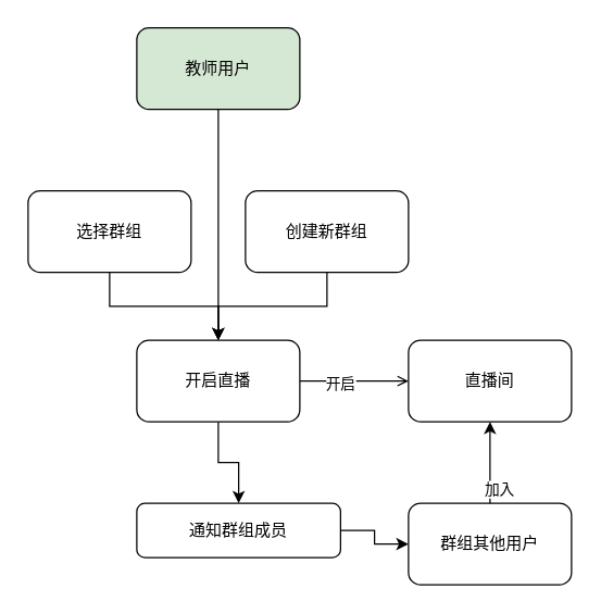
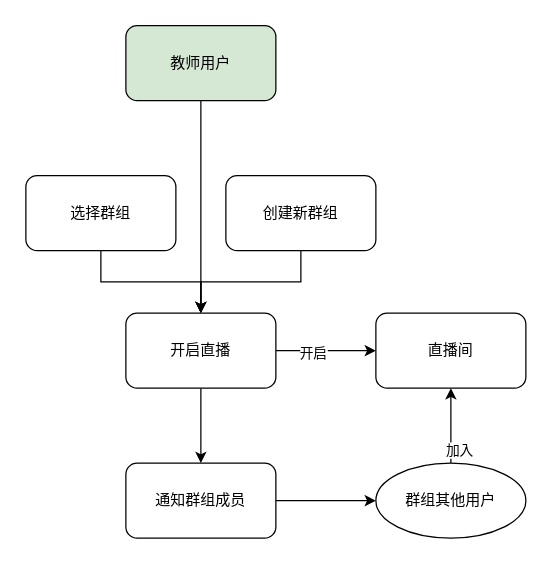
- <mxCell id="9" value="" style="edgeStyle=orthogonalEdgeStyle;rounded=0;orthogonalLoop=1;jettySize=auto;html=1;endArrow=open;" edge="1" parent="1" source="11" target="17"><mxGeometry relative="1" as="geometry" /></mxCell>
+ <mxCell id="9" value="" style="edgeStyle=orthogonalEdgeStyle;rounded=0;orthogonalLoop=1;jettySize=auto;html=1;" edge="1" parent="1" source="11" target="17"><mxGeometry relative="1" as="geometry" /></mxCell>
- <mxCell id="13" value="通知群组成员" style="rounded=1;whiteSpace=wrap;html=1;" vertex="1" parent="1"><mxGeometry x="100" y="370" width="150" height="40" as="geometry" /></mxCell>
+ <mxCell id="13" value="通知群组成员" style="rounded=1;whiteSpace=wrap;html=1;" vertex="1" parent="1"><mxGeometry x="100" y="370" width="120" height="60" as="geometry" /></mxCell>
- <mxCell id="16" value="群组其他用户" style="rounded=1;whiteSpace=wrap;html=1;" vertex="1" parent="1"><mxGeometry x="300" y="370" width="120" height="60" as="geometry" /></mxCell>
+ <mxCell id="16" value="群组其他用户" style="ellipse;whiteSpace=wrap;html=1;" vertex="1" parent="1"><mxGeometry x="300" y="370" width="120" height="60" as="geometry" /></mxCell>
